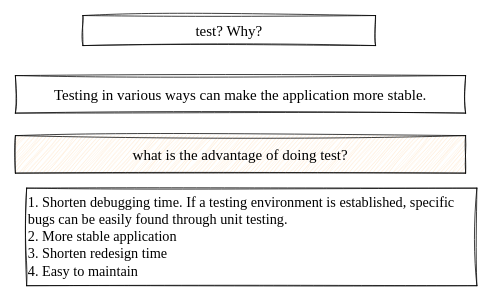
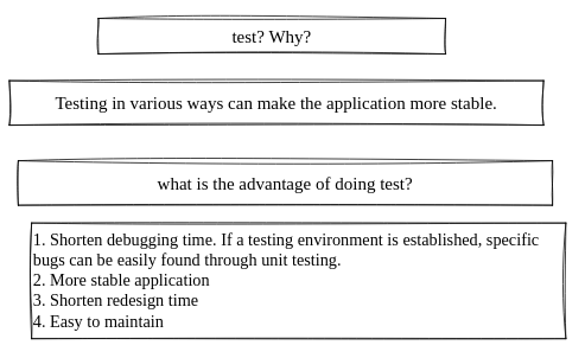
- <mxCell id="3" value="Testing in various ways can make the application more stable." style="rounded=0;whiteSpace=wrap;html=1;sketch=1;hachureGap=4;jiggle=2;curveFitting=1;fontFamily=Architects Daughter;fontSource=https%3A%2F%2Ffonts.googleapis.com%2Fcss%3Ffamily%3DArchitects%2BDaughter;fontSize=20;" vertex="1" parent="1"><mxGeometry x="20" y="100" width="600" height="50" as="geometry" /></mxCell>
+ <mxCell id="3" value="Testing in various ways can make the application more stable." style="rounded=0;whiteSpace=wrap;html=1;sketch=1;hachureGap=4;jiggle=2;curveFitting=1;fontFamily=Architects Daughter;fontSource=https%3A%2F%2Ffonts.googleapis.com%2Fcss%3Ffamily%3DArchitects%2BDaughter;fontSize=20;" vertex="1" parent="1"><mxGeometry x="10" y="90" width="600" height="50" as="geometry" /></mxCell>
- <mxCell id="4" value="what is the advantage of doing test?" style="rounded=0;whiteSpace=wrap;html=1;sketch=1;hachureGap=4;jiggle=2;curveFitting=1;fontFamily=Architects Daughter;fontSource=https%3A%2F%2Ffonts.googleapis.com%2Fcss%3Ffamily%3DArchitects%2BDaughter;fontSize=20;fillColor=#ffe6cc;" vertex="1" parent="1"><mxGeometry x="20" y="180" width="600" height="50" as="geometry" /></mxCell>
+ <mxCell id="4" value="what is the advantage of doing test?" style="rounded=0;whiteSpace=wrap;html=1;sketch=1;hachureGap=4;jiggle=2;curveFitting=1;fontFamily=Architects Daughter;fontSource=https%3A%2F%2Ffonts.googleapis.com%2Fcss%3Ffamily%3DArchitects%2BDaughter;fontSize=20;" vertex="1" parent="1"><mxGeometry x="20" y="180" width="600" height="50" as="geometry" /></mxCell>
